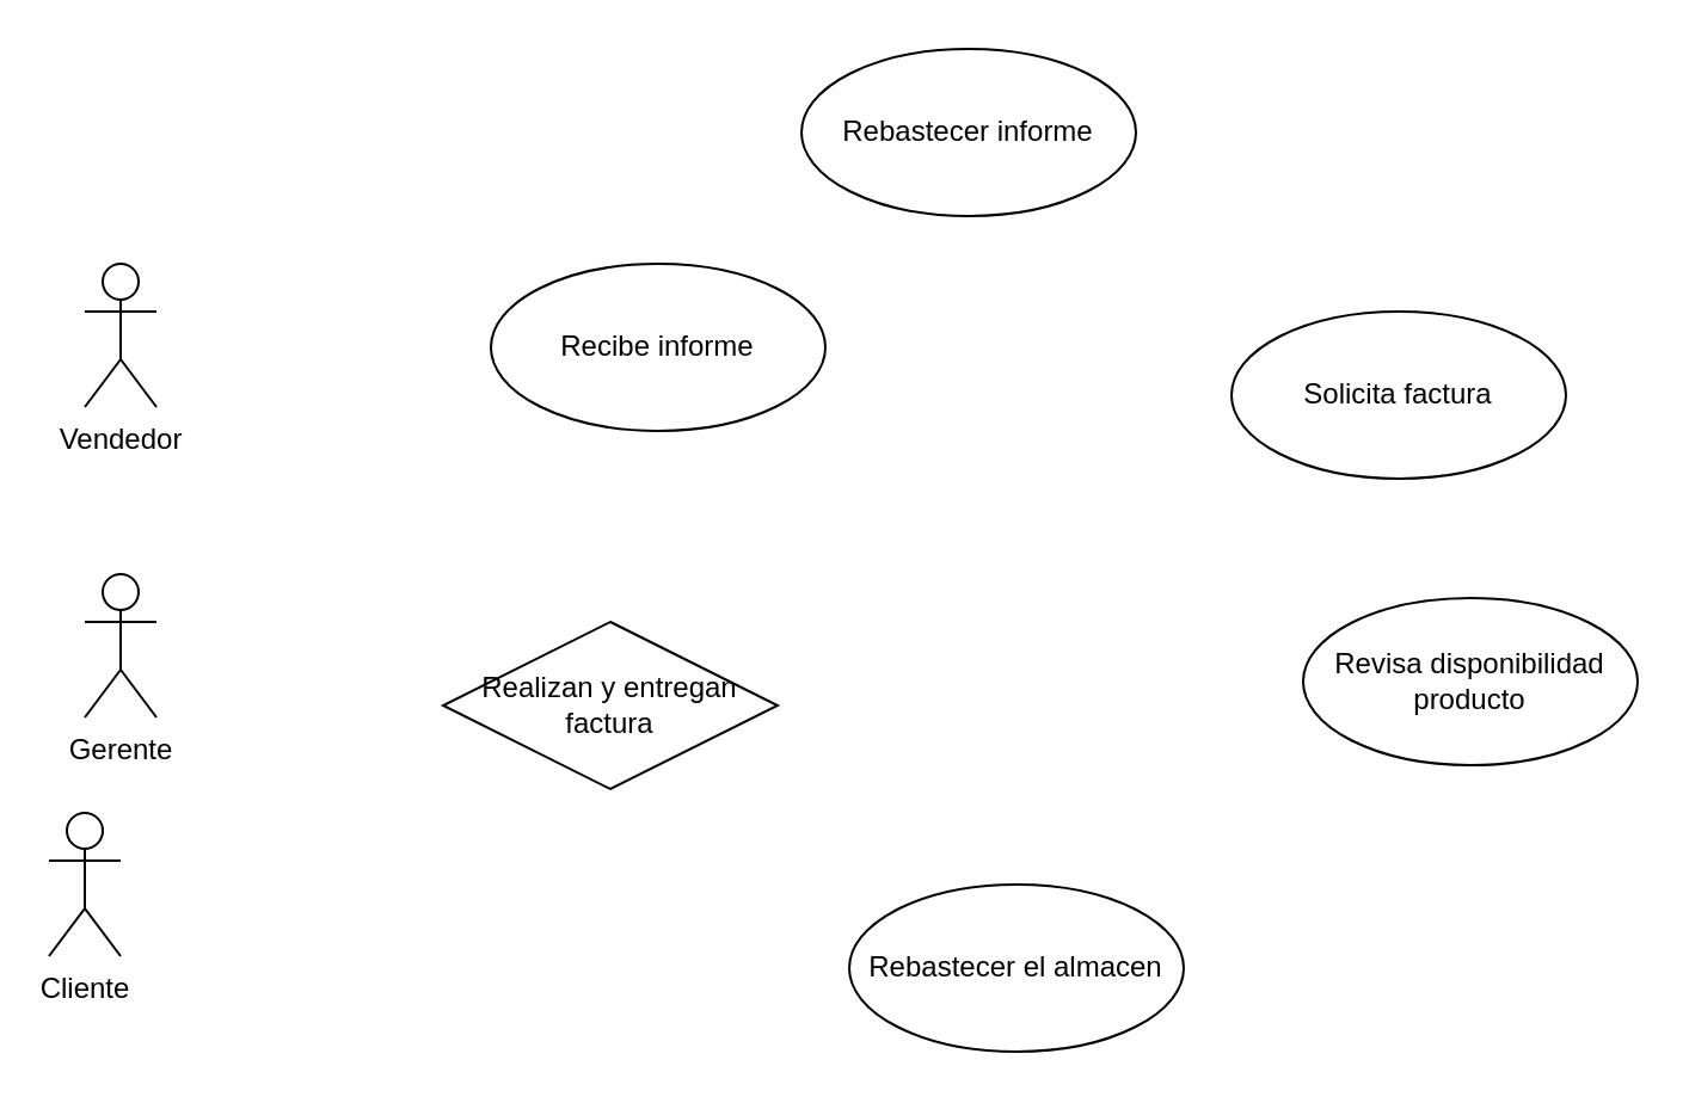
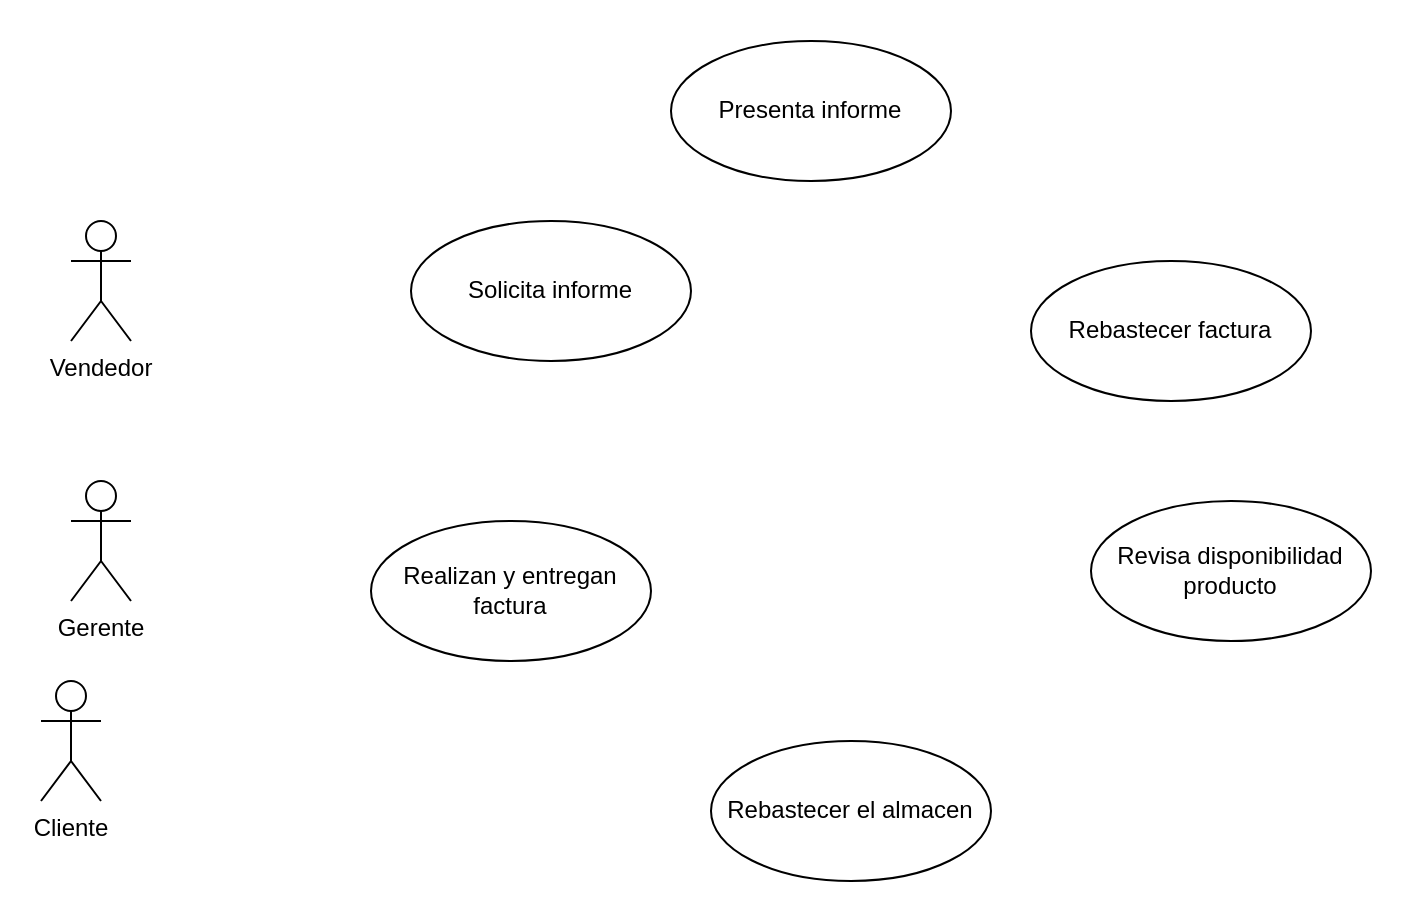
- <mxCell id="10" value="Rebastecer informe" style="ellipse;whiteSpace=wrap;html=1;" vertex="1" parent="1"><mxGeometry x="335" y="20" width="140" height="70" as="geometry" /></mxCell>
+ <mxCell id="10" value="Presenta informe" style="ellipse;whiteSpace=wrap;html=1;" vertex="1" parent="1"><mxGeometry x="335" y="20" width="140" height="70" as="geometry" /></mxCell>
- <mxCell id="9" value="Recibe informe" style="ellipse;whiteSpace=wrap;html=1;" vertex="1" parent="1"><mxGeometry x="205" y="110" width="140" height="70" as="geometry" /></mxCell>
+ <mxCell id="9" value="Solicita informe" style="ellipse;whiteSpace=wrap;html=1;" vertex="1" parent="1"><mxGeometry x="205" y="110" width="140" height="70" as="geometry" /></mxCell>
- <mxCell id="8" value="Solicita factura" style="ellipse;whiteSpace=wrap;html=1;" vertex="1" parent="1"><mxGeometry x="515" y="130" width="140" height="70" as="geometry" /></mxCell>
+ <mxCell id="8" value="Rebastecer factura" style="ellipse;whiteSpace=wrap;html=1;" vertex="1" parent="1"><mxGeometry x="515" y="130" width="140" height="70" as="geometry" /></mxCell>
- <mxCell id="7" value="Realizan y entregan factura" style="rhombus;whiteSpace=wrap;html=1;" vertex="1" parent="1"><mxGeometry x="185" y="260" width="140" height="70" as="geometry" /></mxCell>
+ <mxCell id="7" value="Realizan y entregan factura" style="ellipse;whiteSpace=wrap;html=1;" vertex="1" parent="1"><mxGeometry x="185" y="260" width="140" height="70" as="geometry" /></mxCell>
